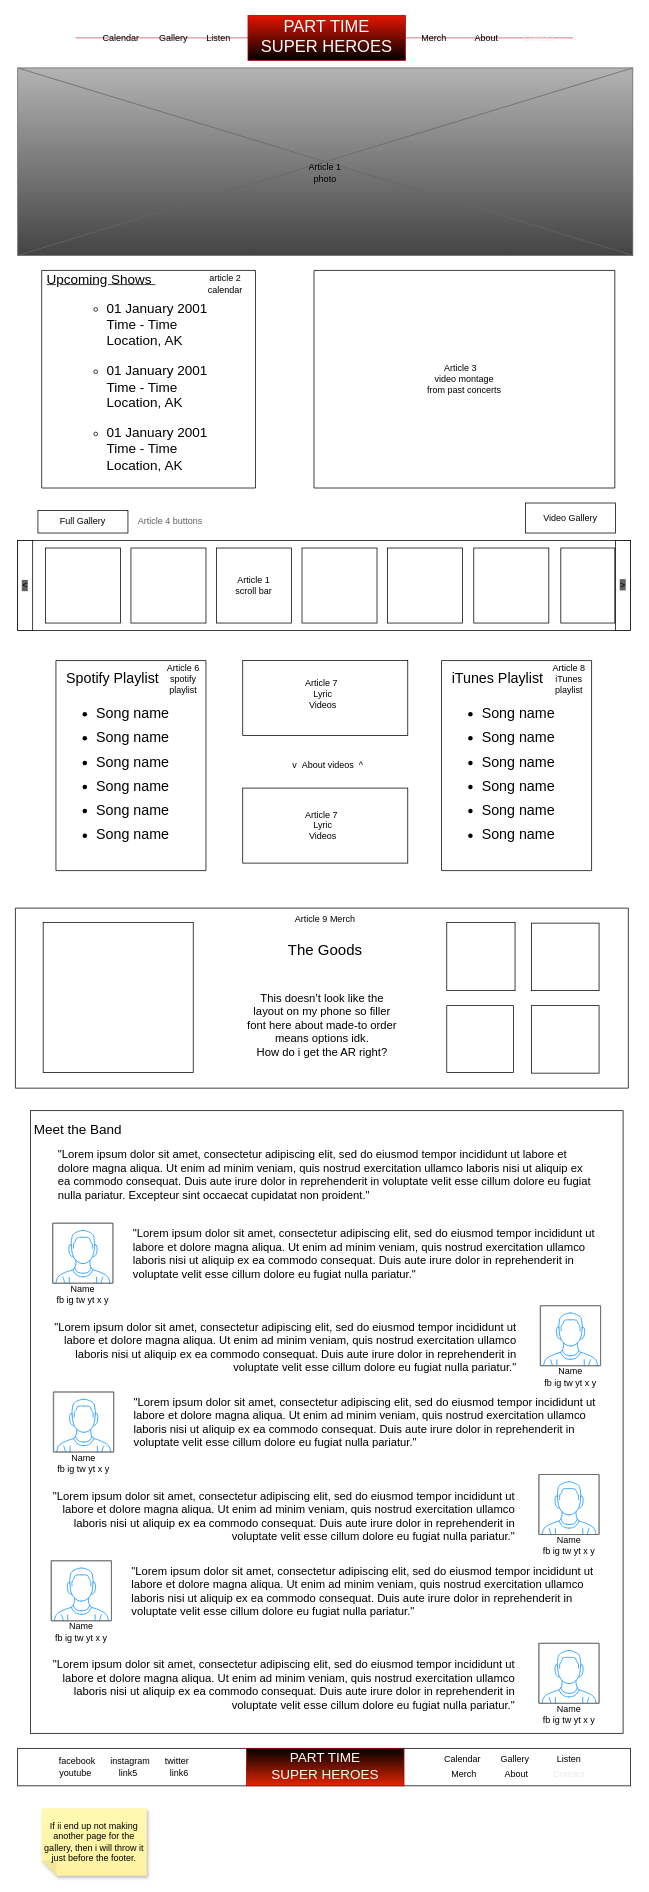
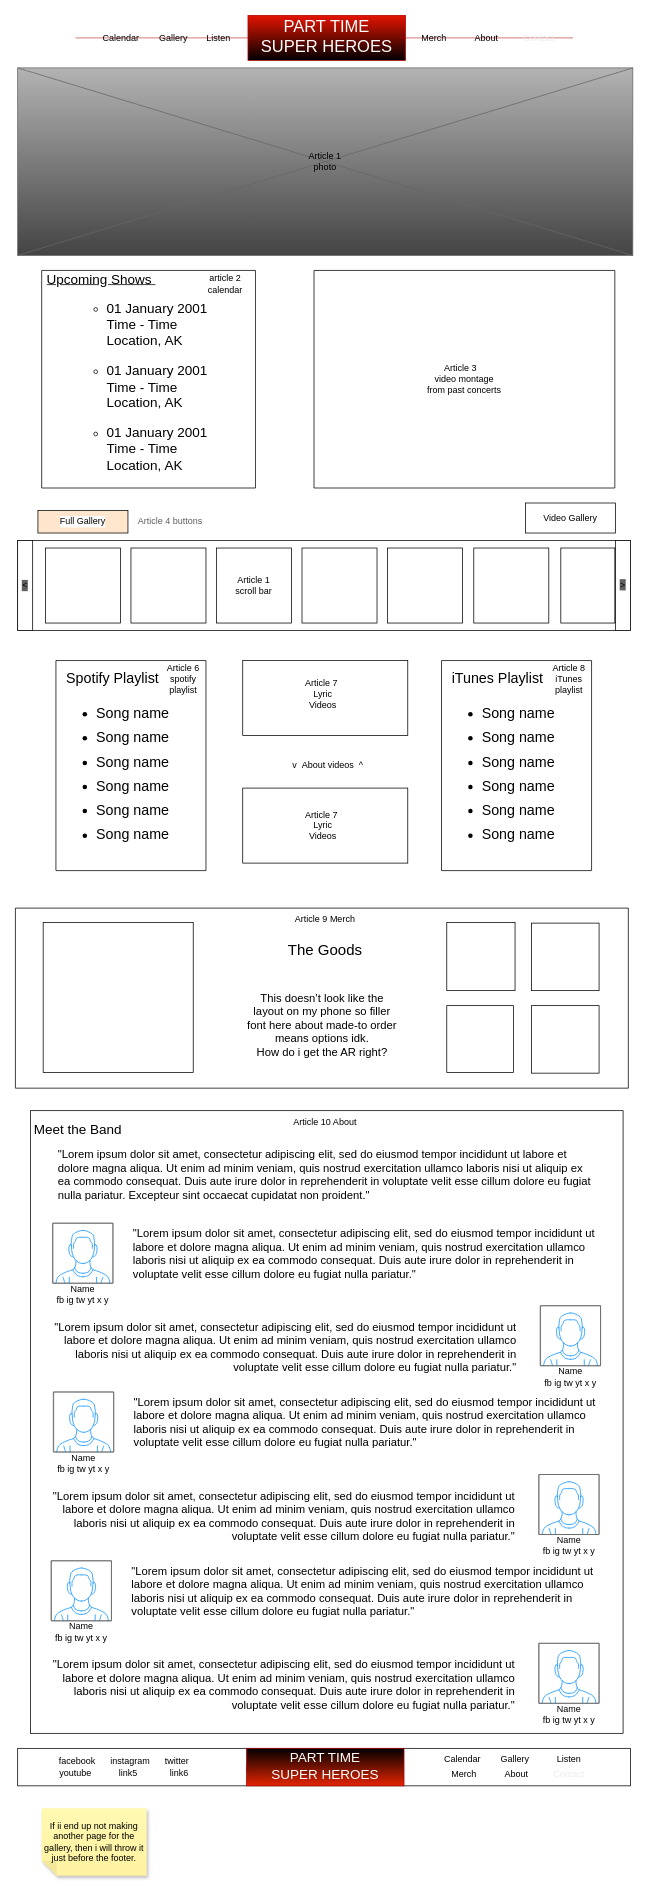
- <mxCell id="7" value="Article 1 photo" style="text;strokeColor=none;align=center;fillColor=none;html=1;verticalAlign=middle;whiteSpace=wrap;rounded=0;" vertex="1" parent="1"><mxGeometry x="403" y="215" width="60" height="30" as="geometry" /></mxCell>
+ <mxCell id="7" value="Article 1 photo" style="text;strokeColor=none;align=center;fillColor=none;html=1;verticalAlign=middle;whiteSpace=wrap;rounded=0;" vertex="1" parent="1"><mxGeometry x="403" y="200" width="60" height="30" as="geometry" /></mxCell>
- <mxCell id="29" value="Full Gallery" style="rounded=0;whiteSpace=wrap;html=1;labelBackgroundColor=default;" vertex="1" parent="1"><mxGeometry x="50" y="680" width="120" height="30" as="geometry" /></mxCell>
+ <mxCell id="29" value="Full Gallery" style="rounded=0;whiteSpace=wrap;html=1;labelBackgroundColor=default;fillColor=#ffe6cc;" vertex="1" parent="1"><mxGeometry x="50" y="680" width="120" height="30" as="geometry" /></mxCell>
+ <mxCell id="55" value="Article 10 About" style="text;strokeColor=none;align=center;fillColor=none;html=1;verticalAlign=middle;whiteSpace=wrap;rounded=0;" vertex="1" parent="1"><mxGeometry x="363" y="1480" width="140" height="30" as="geometry" /></mxCell>
